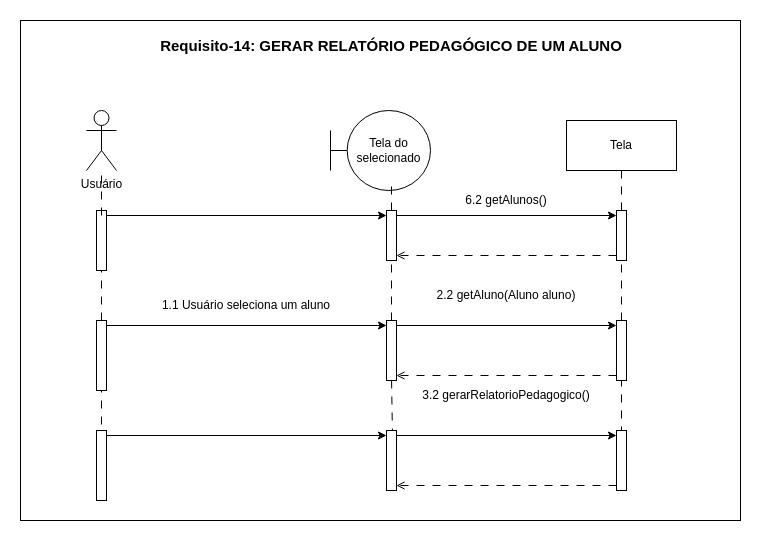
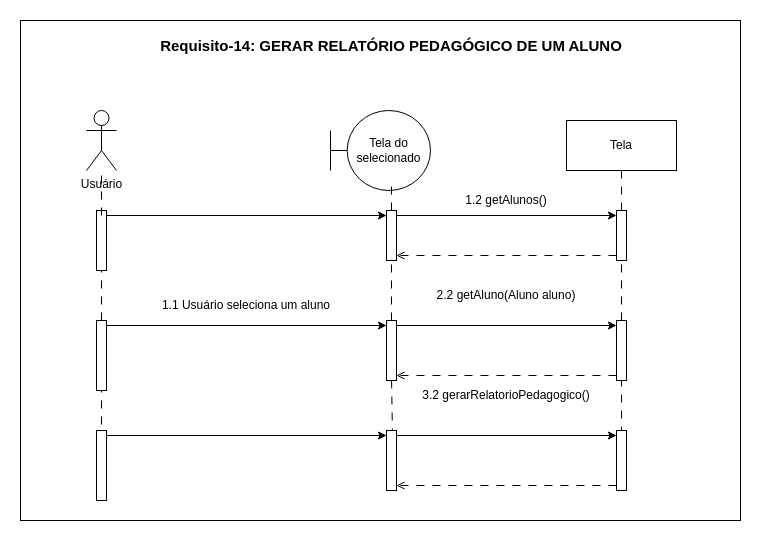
- <mxCell id="12" value="6.2 getAlunos()" style="text;html=1;align=center;verticalAlign=middle;whiteSpace=wrap;rounded=0;" vertex="1" parent="1"><mxGeometry x="416" y="185" width="180" height="30" as="geometry" /></mxCell>
+ <mxCell id="12" value="1.2 getAlunos()" style="text;html=1;align=center;verticalAlign=middle;whiteSpace=wrap;rounded=0;" vertex="1" parent="1"><mxGeometry x="416" y="185" width="180" height="30" as="geometry" /></mxCell>
